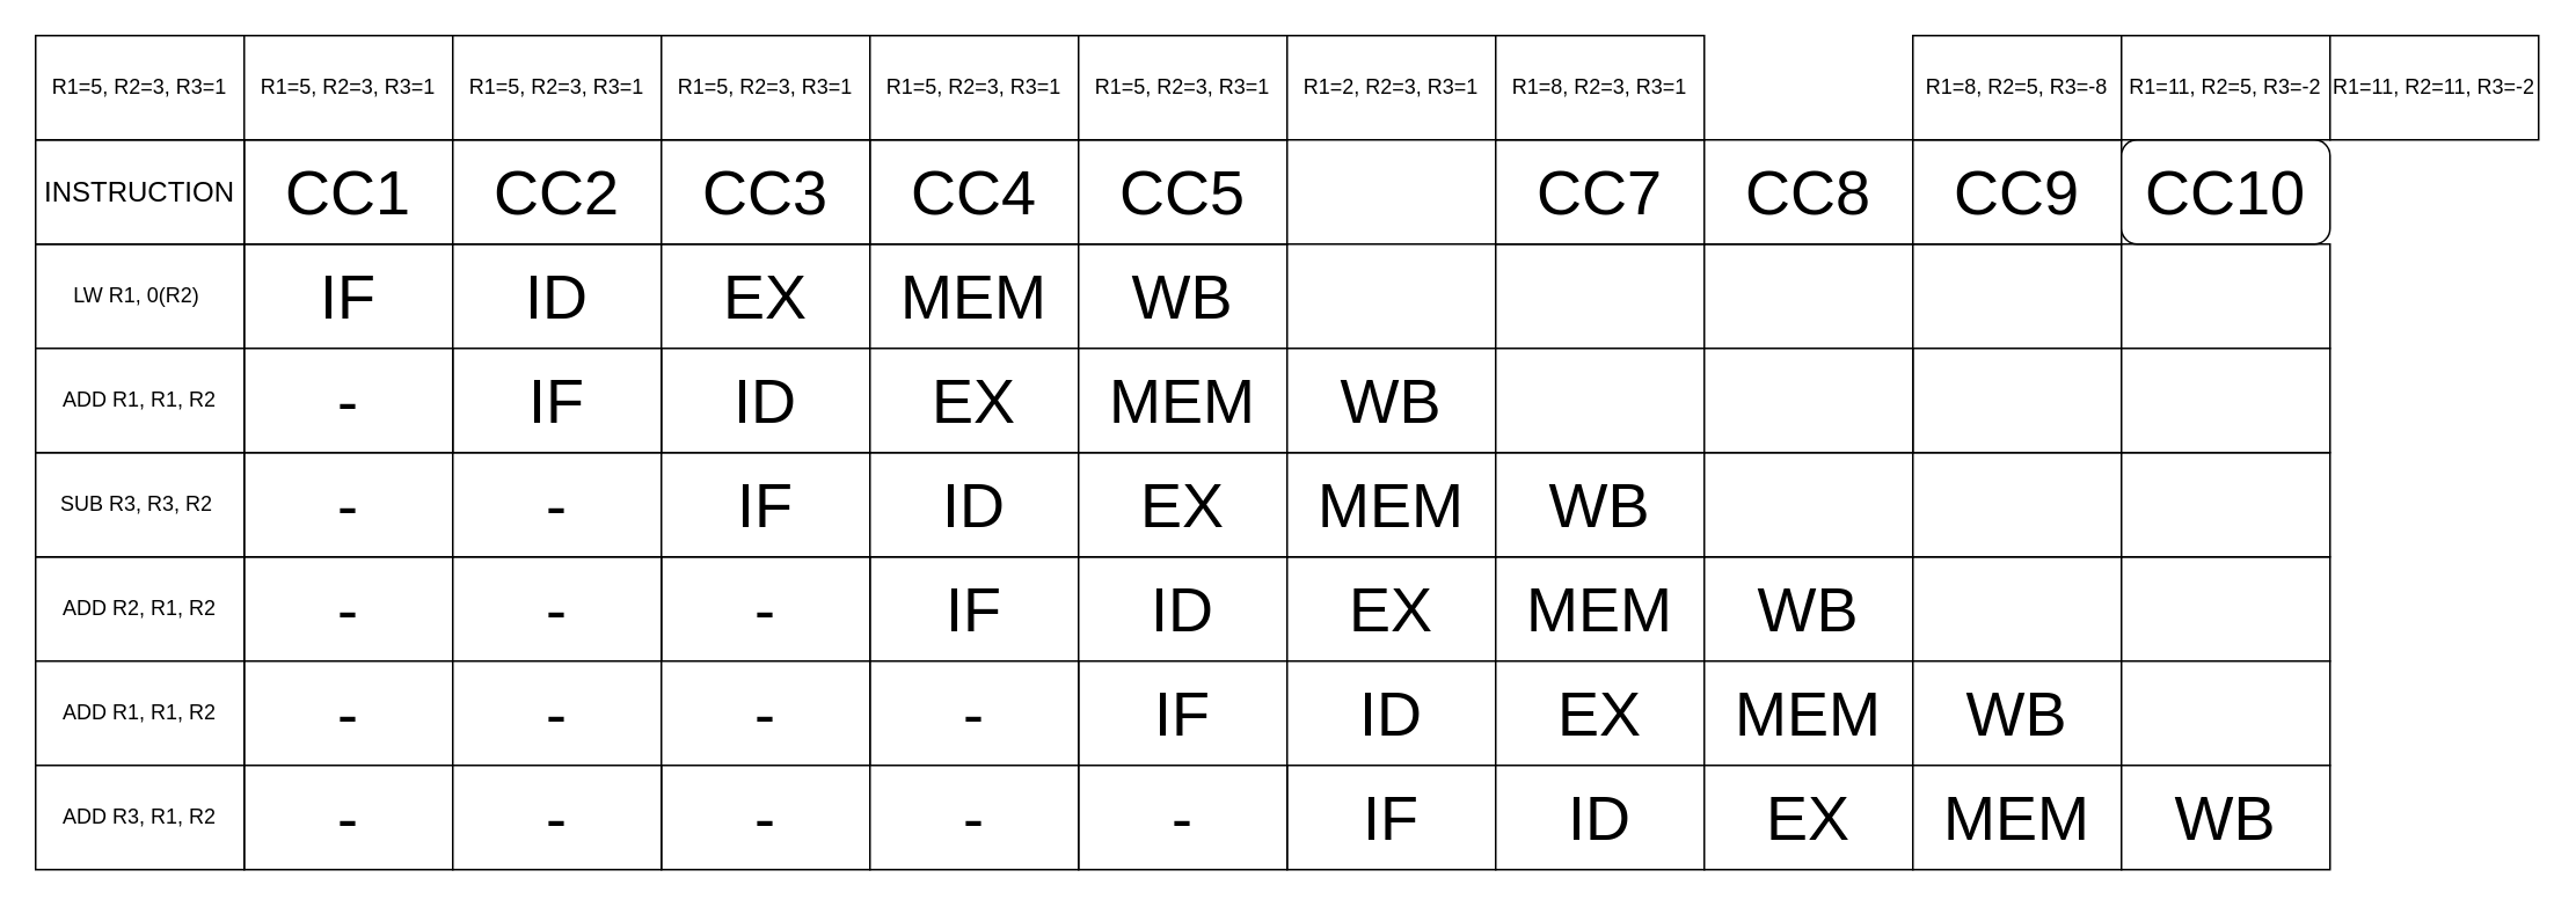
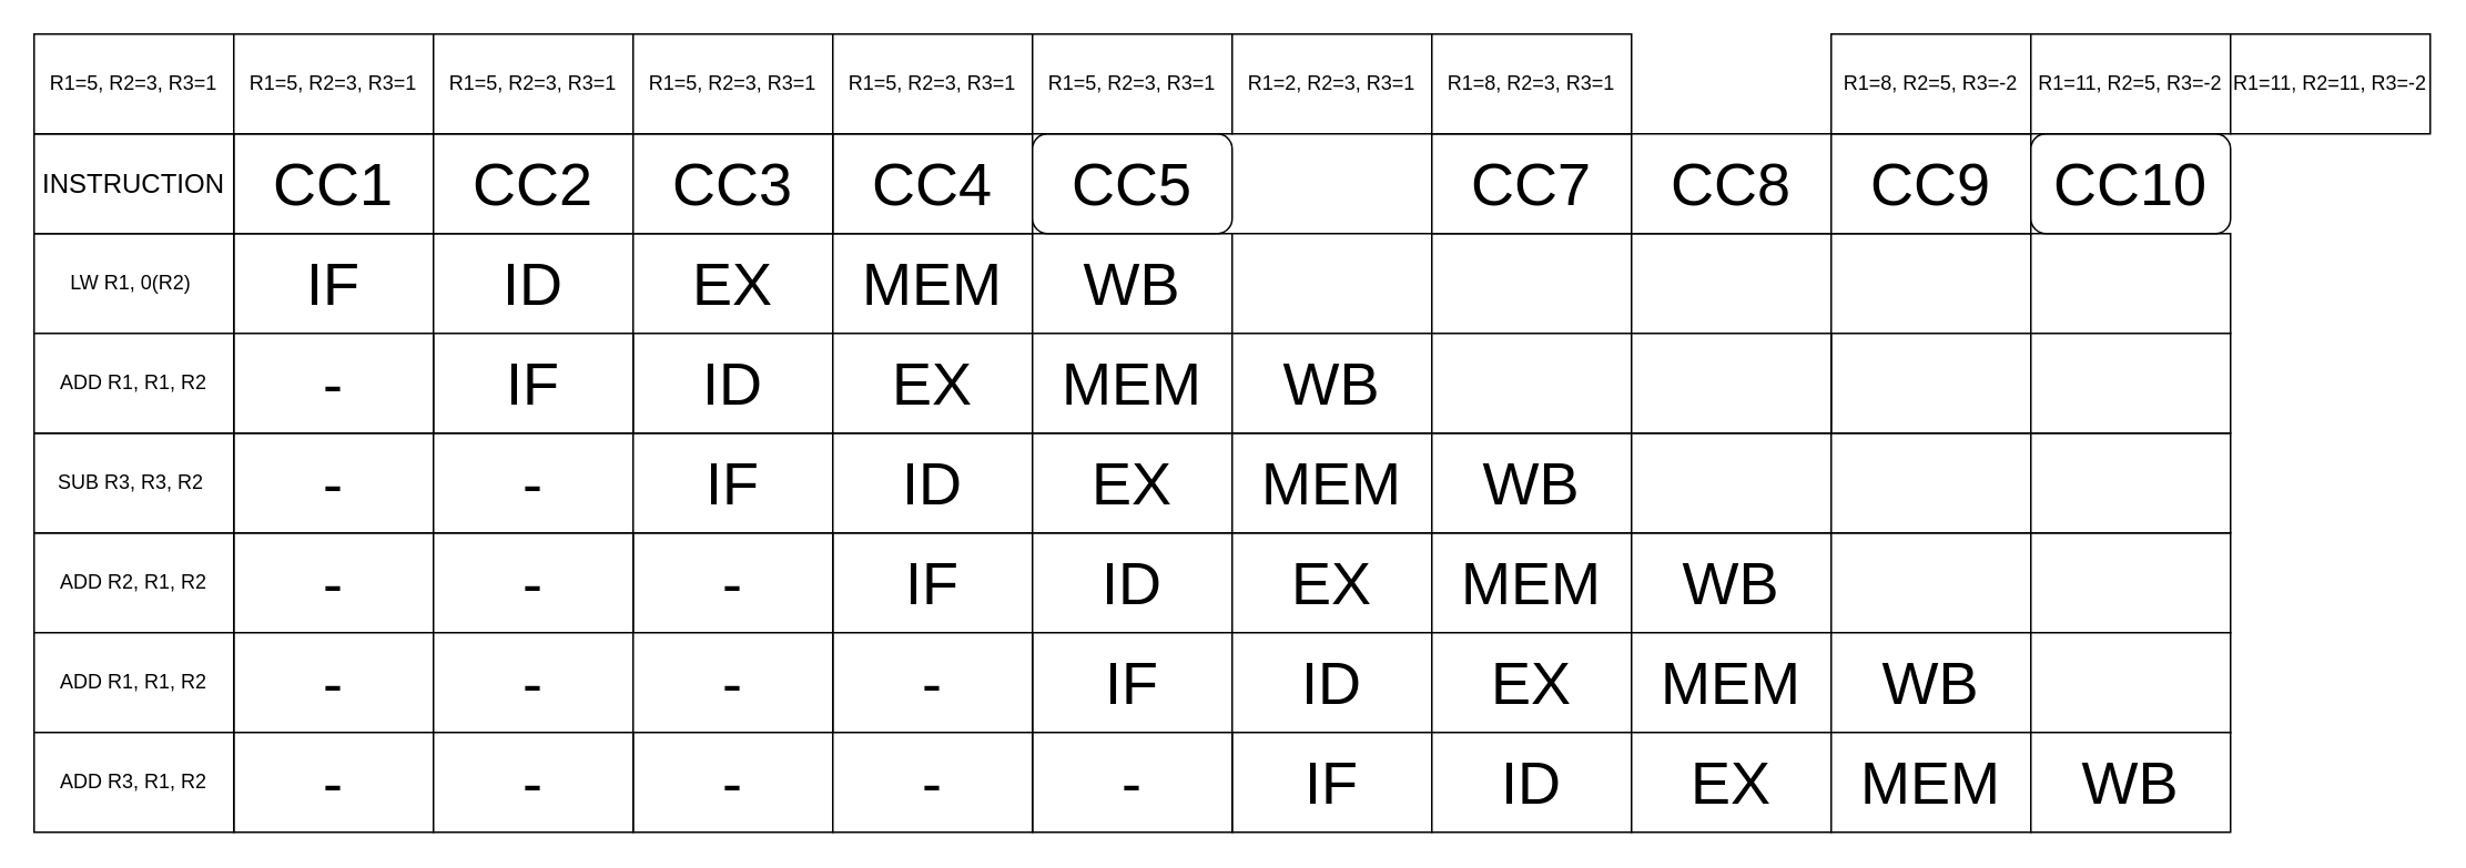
- <mxCell id="86" value="&lt;span&gt;R1=8, R2=5, R3=-8&lt;/span&gt;" style="rounded=0;whiteSpace=wrap;html=1;" vertex="1" parent="1"><mxGeometry x="1100" y="20" width="120" height="60" as="geometry" /></mxCell>
+ <mxCell id="86" value="&lt;span&gt;R1=8, R2=5, R3=-2&lt;/span&gt;" style="rounded=0;whiteSpace=wrap;html=1;" vertex="1" parent="1"><mxGeometry x="1100" y="20" width="120" height="60" as="geometry" /></mxCell>
- <mxCell id="50" value="&lt;font style=&quot;font-size: 36px;&quot;&gt;CC5&lt;/font&gt;" style="rounded=0;whiteSpace=wrap;html=1;" parent="1" vertex="1"><mxGeometry x="620" y="80" width="120" height="60" as="geometry" /></mxCell>
+ <mxCell id="50" value="&lt;font style=&quot;font-size: 36px;&quot;&gt;CC5&lt;/font&gt;" style="whiteSpace=wrap;html=1;rounded=1;" parent="1" vertex="1"><mxGeometry x="620" y="80" width="120" height="60" as="geometry" /></mxCell>
